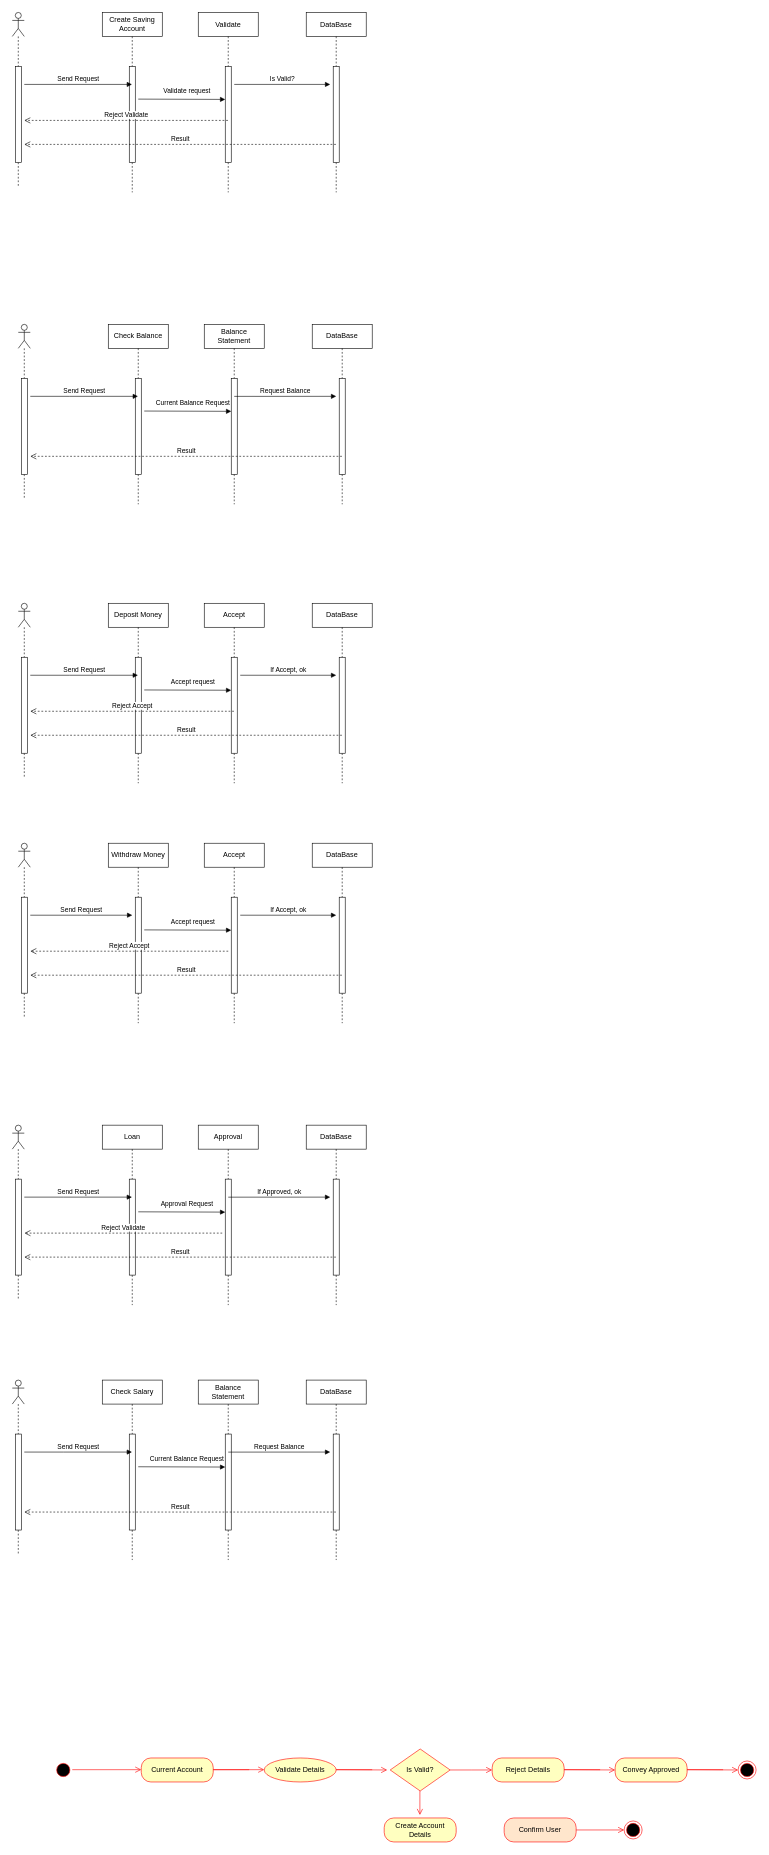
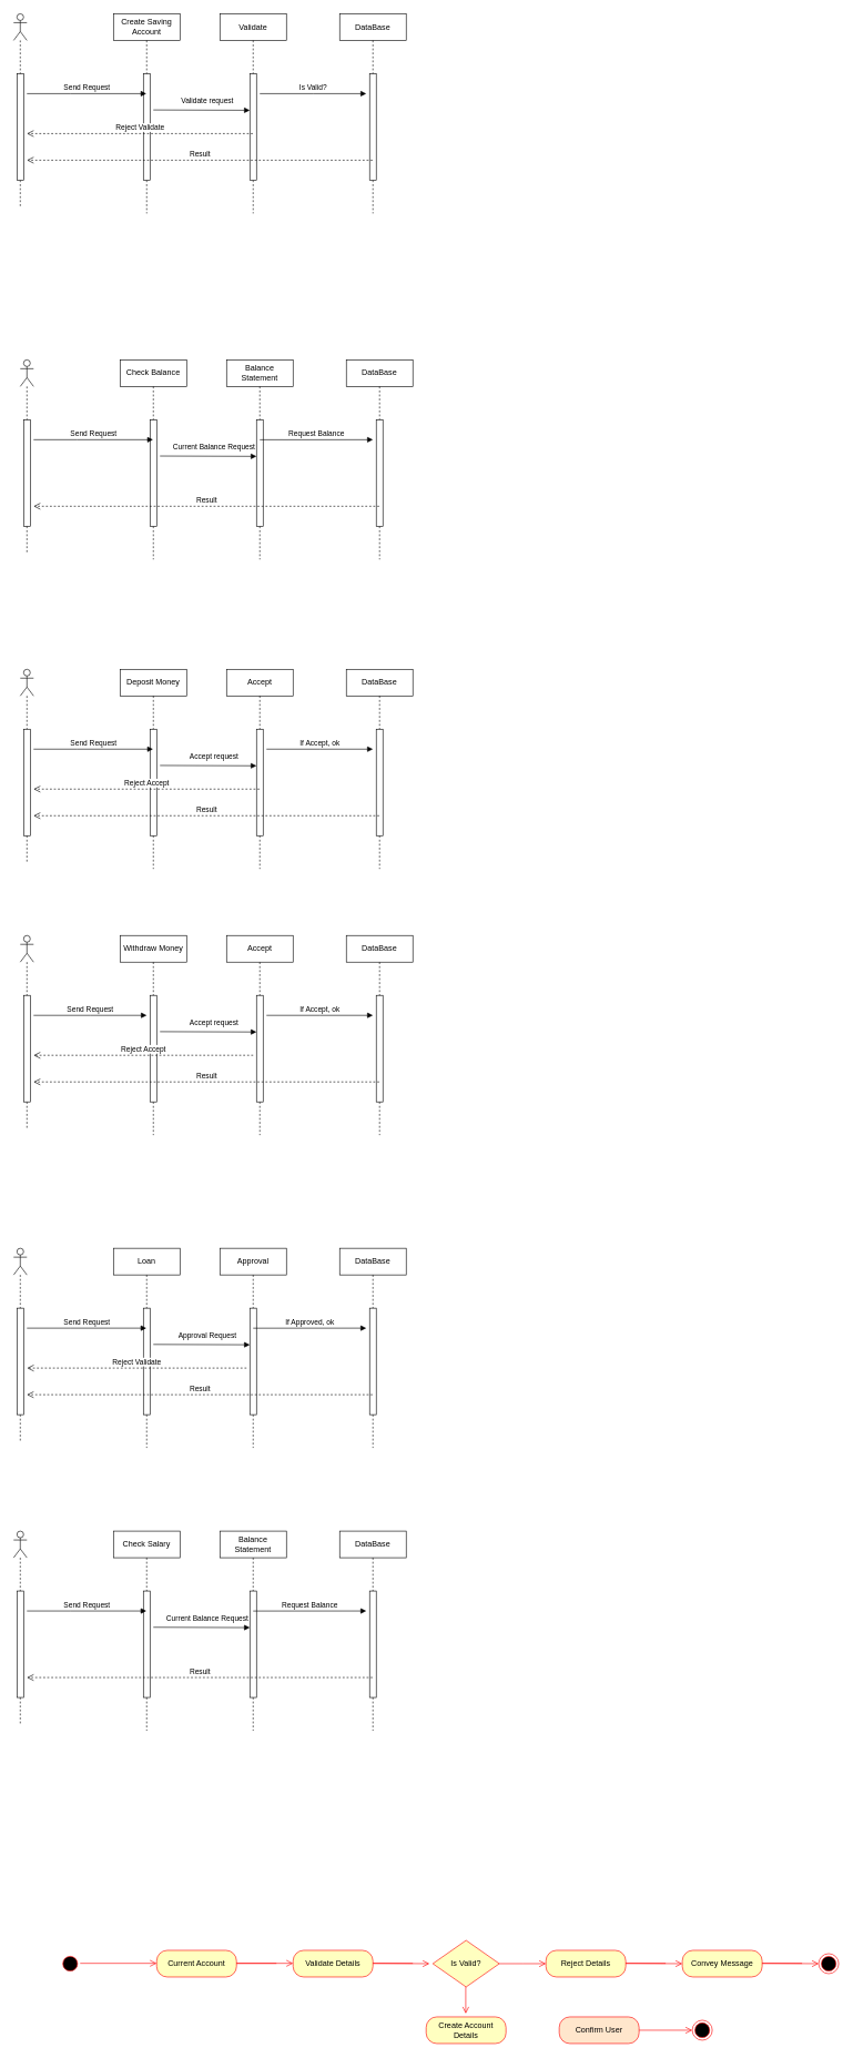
- <mxCell id="82" value="Validate Details" style="ellipse;whiteSpace=wrap;html=1;arcSize=40;fontColor=#000000;fillColor=#ffffc0;strokeColor=#ff0000;" vertex="1" parent="1"><mxGeometry x="440" y="2930" width="120" height="40" as="geometry" /></mxCell>
+ <mxCell id="82" value="Validate Details" style="rounded=1;whiteSpace=wrap;html=1;arcSize=40;fontColor=#000000;fillColor=#ffffc0;strokeColor=#ff0000;" vertex="1" parent="1"><mxGeometry x="440" y="2930" width="120" height="40" as="geometry" /></mxCell>
- <mxCell id="87" value="Convey Approved" style="rounded=1;whiteSpace=wrap;html=1;arcSize=40;fontColor=#000000;fillColor=#ffffc0;strokeColor=#ff0000;" vertex="1" parent="1"><mxGeometry x="1025" y="2930" width="120" height="40" as="geometry" /></mxCell>
+ <mxCell id="87" value="Convey Message" style="rounded=1;whiteSpace=wrap;html=1;arcSize=40;fontColor=#000000;fillColor=#ffffc0;strokeColor=#ff0000;" vertex="1" parent="1"><mxGeometry x="1025" y="2930" width="120" height="40" as="geometry" /></mxCell>
